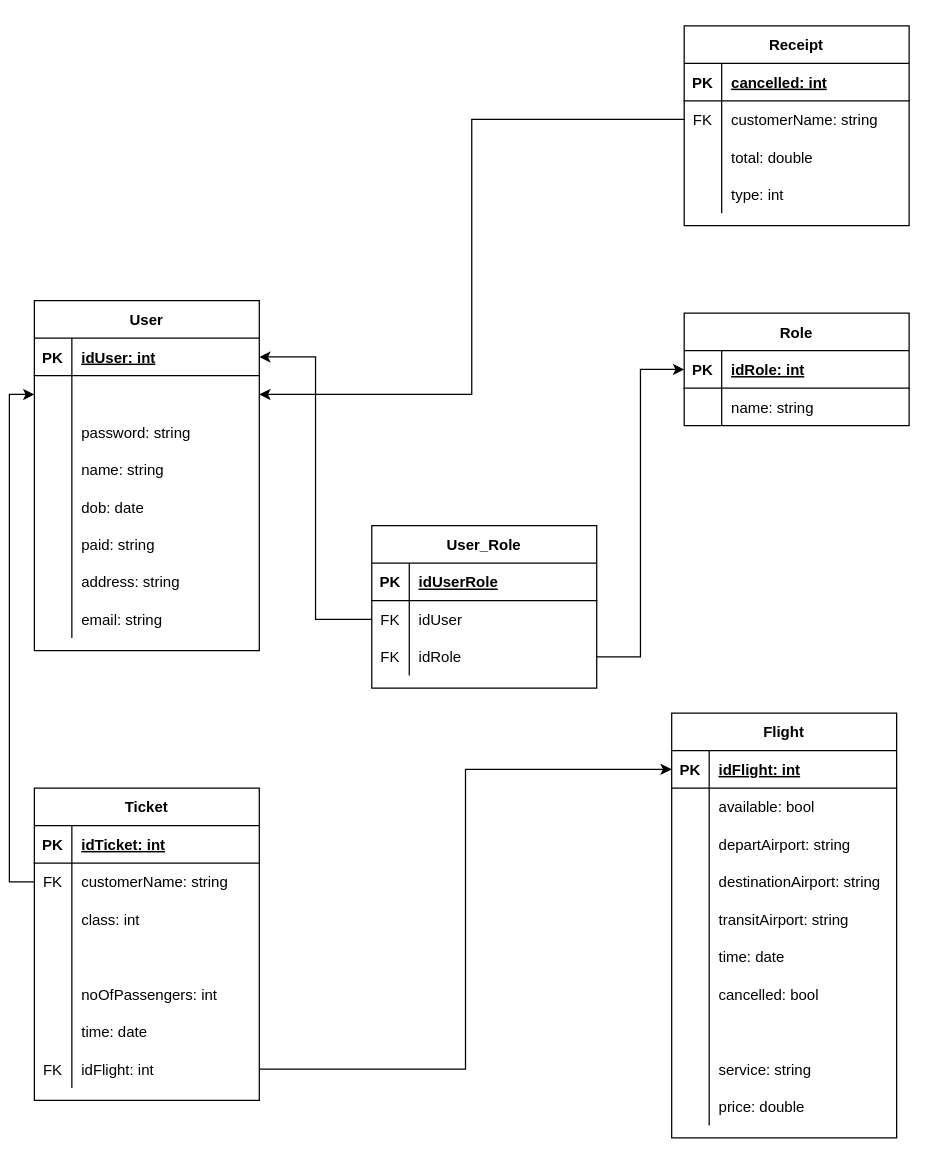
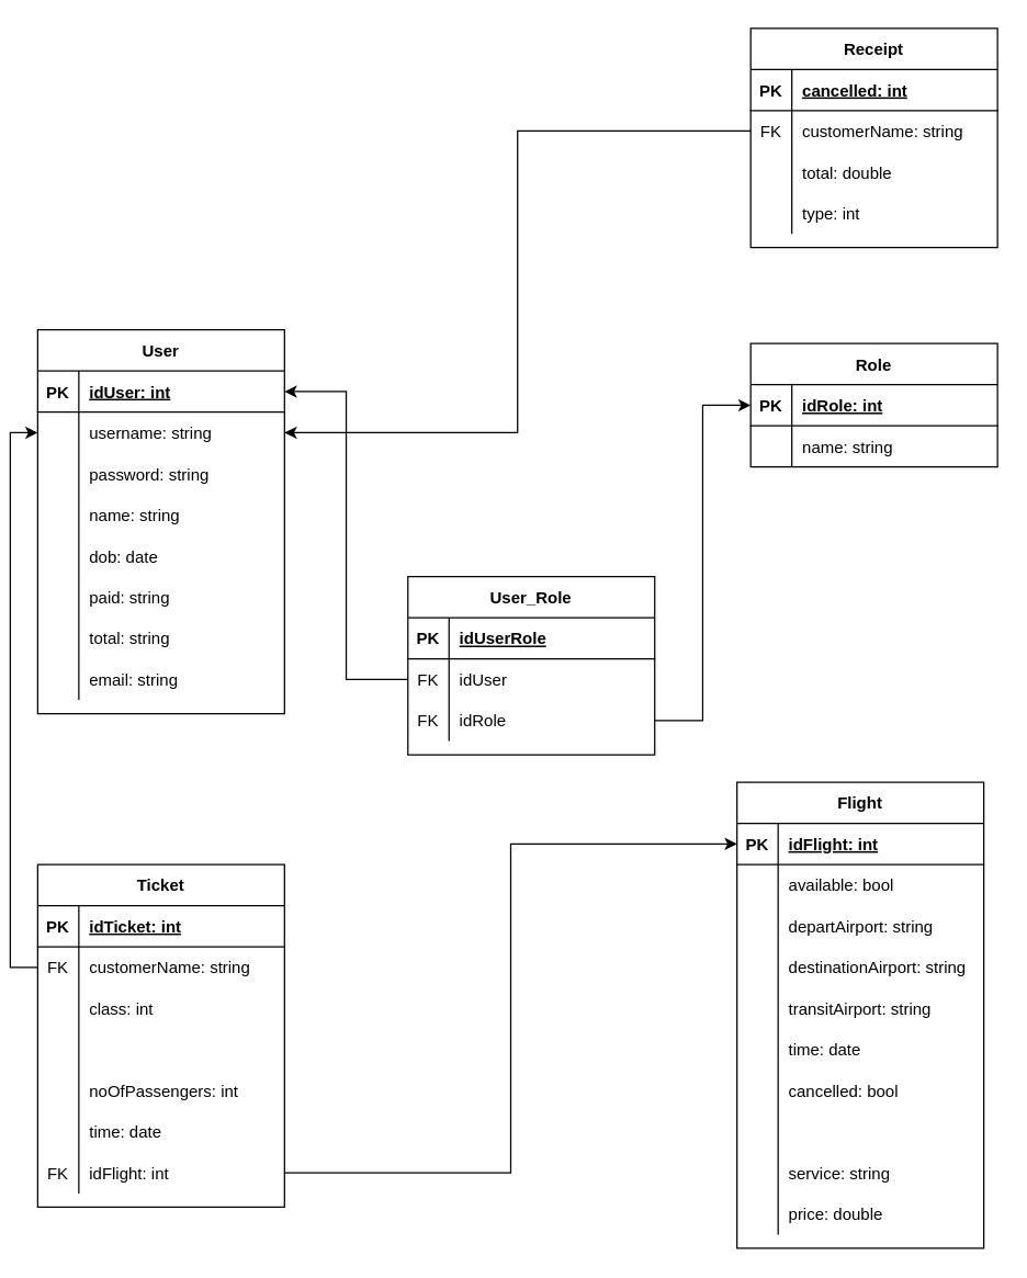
+ <mxCell id="8" value="username: string" style="shape=partialRectangle;connectable=0;fillColor=none;top=0;left=0;bottom=0;right=0;align=left;spacingLeft=6;overflow=hidden;" parent="6" vertex="1"><mxGeometry x="30" width="150" height="30" as="geometry" /></mxCell>
- <mxCell id="23" value="address: string" style="shape=partialRectangle;connectable=0;fillColor=none;top=0;left=0;bottom=0;right=0;align=left;spacingLeft=6;overflow=hidden;" vertex="1" parent="21"><mxGeometry x="30" width="150" height="30" as="geometry" /></mxCell>
+ <mxCell id="23" value="total: string" style="shape=partialRectangle;connectable=0;fillColor=none;top=0;left=0;bottom=0;right=0;align=left;spacingLeft=6;overflow=hidden;" vertex="1" parent="21"><mxGeometry x="30" width="150" height="30" as="geometry" /></mxCell>
